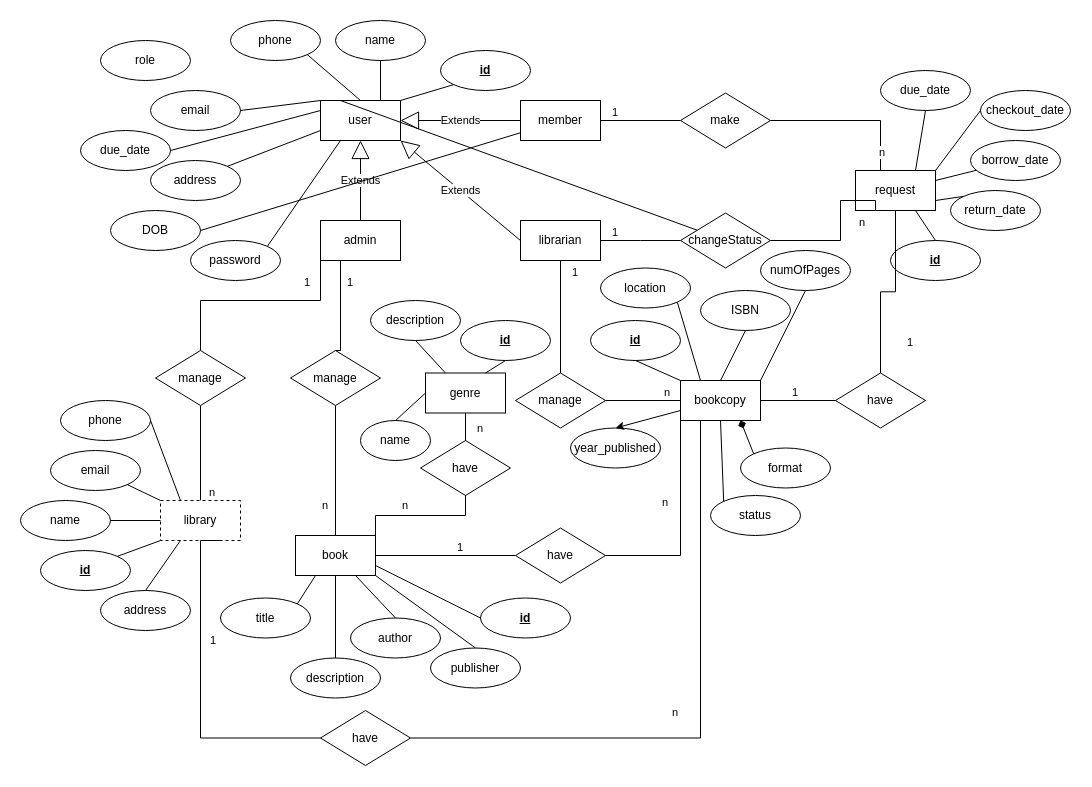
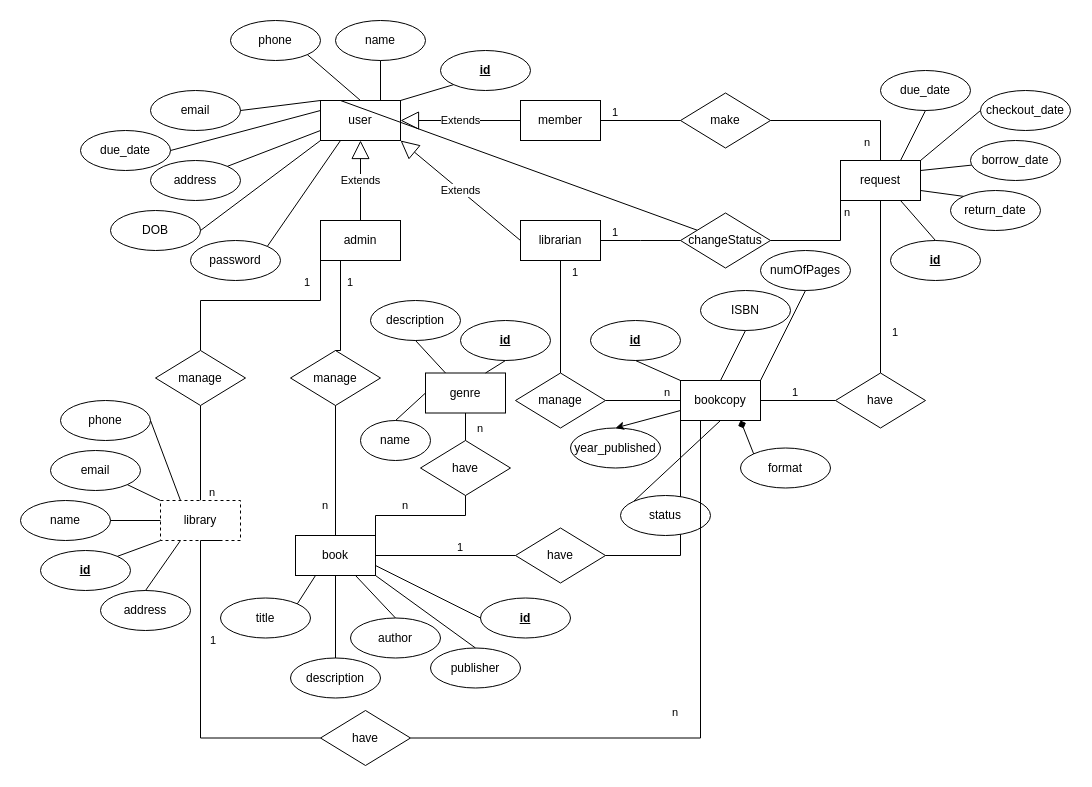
- <mxCell id="10" value="role" style="ellipse;whiteSpace=wrap;html=1;" vertex="1" parent="1"><mxGeometry x="100" y="40" width="90" height="40" as="geometry" /></mxCell>
- <mxCell id="22" value="" style="endArrow=none;html=1;rounded=0;exitX=1;exitY=0.5;exitDx=0;exitDy=0;" edge="1" parent="1" source="11" target="3"><mxGeometry width="50" height="50" relative="1" as="geometry"><mxPoint x="290" y="190" as="sourcePoint" /><mxPoint x="330" y="160" as="targetPoint" /></mxGeometry></mxCell>
+ <mxCell id="22" value="" style="endArrow=none;html=1;rounded=0;exitX=1;exitY=0.5;exitDx=0;exitDy=0;entryX=0;entryY=1;entryDx=0;entryDy=0;" edge="1" parent="1" source="11" target="2"><mxGeometry width="50" height="50" relative="1" as="geometry"><mxPoint x="290" y="190" as="sourcePoint" /><mxPoint x="330" y="160" as="targetPoint" /></mxGeometry></mxCell>
- <mxCell id="31" value="request" style="rounded=0;whiteSpace=wrap;html=1;" vertex="1" parent="1"><mxGeometry x="855" y="170" width="80" height="40" as="geometry" /></mxCell>
+ <mxCell id="31" value="request" style="rounded=0;whiteSpace=wrap;html=1;" vertex="1" parent="1"><mxGeometry x="840" y="160" width="80" height="40" as="geometry" /></mxCell>
- <mxCell id="93" value="location" style="ellipse;whiteSpace=wrap;html=1;" vertex="1" parent="1"><mxGeometry x="600" y="267.5" width="90" height="40" as="geometry" /></mxCell>
- <mxCell id="108" value="" style="endArrow=none;html=1;rounded=0;exitX=1;exitY=1;exitDx=0;exitDy=0;entryX=0.25;entryY=0;entryDx=0;entryDy=0;" edge="1" parent="1" source="93" target="84"><mxGeometry width="50" height="50" relative="1" as="geometry"><mxPoint x="665" y="390" as="sourcePoint" /><mxPoint x="710" y="410" as="targetPoint" /></mxGeometry></mxCell>
- <mxCell id="110" value="status" style="ellipse;whiteSpace=wrap;html=1;" vertex="1" parent="1"><mxGeometry x="710" y="495" width="90" height="40" as="geometry" /></mxCell>
+ <mxCell id="110" value="status" style="ellipse;whiteSpace=wrap;html=1;" vertex="1" parent="1"><mxGeometry x="620" y="495" width="90" height="40" as="geometry" /></mxCell>
